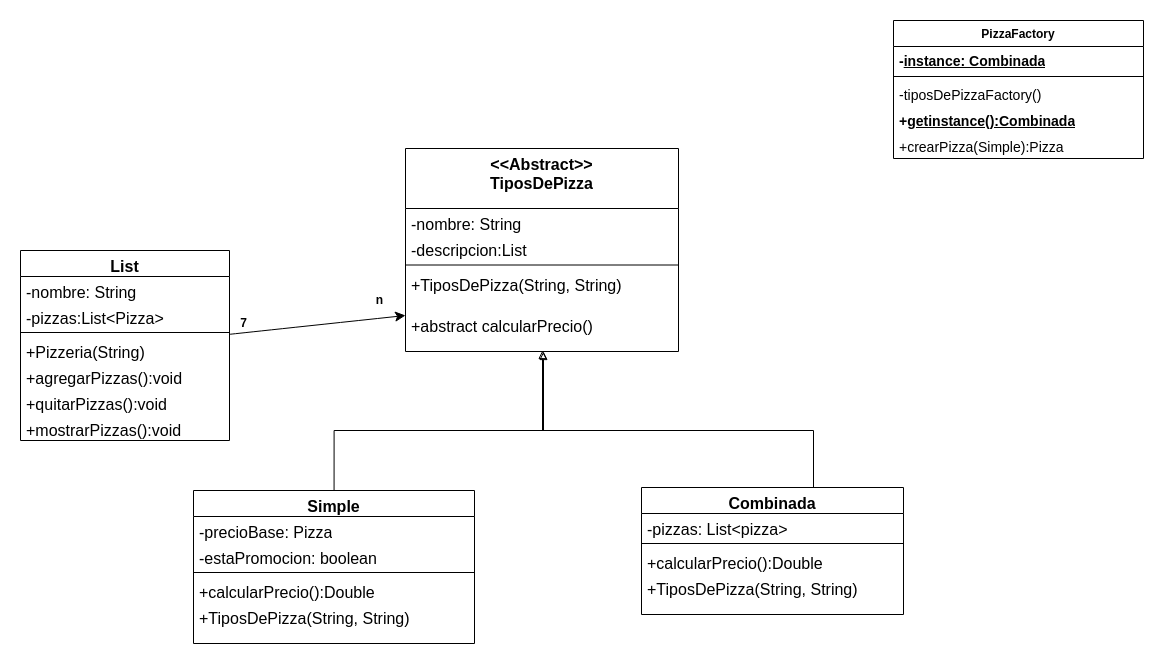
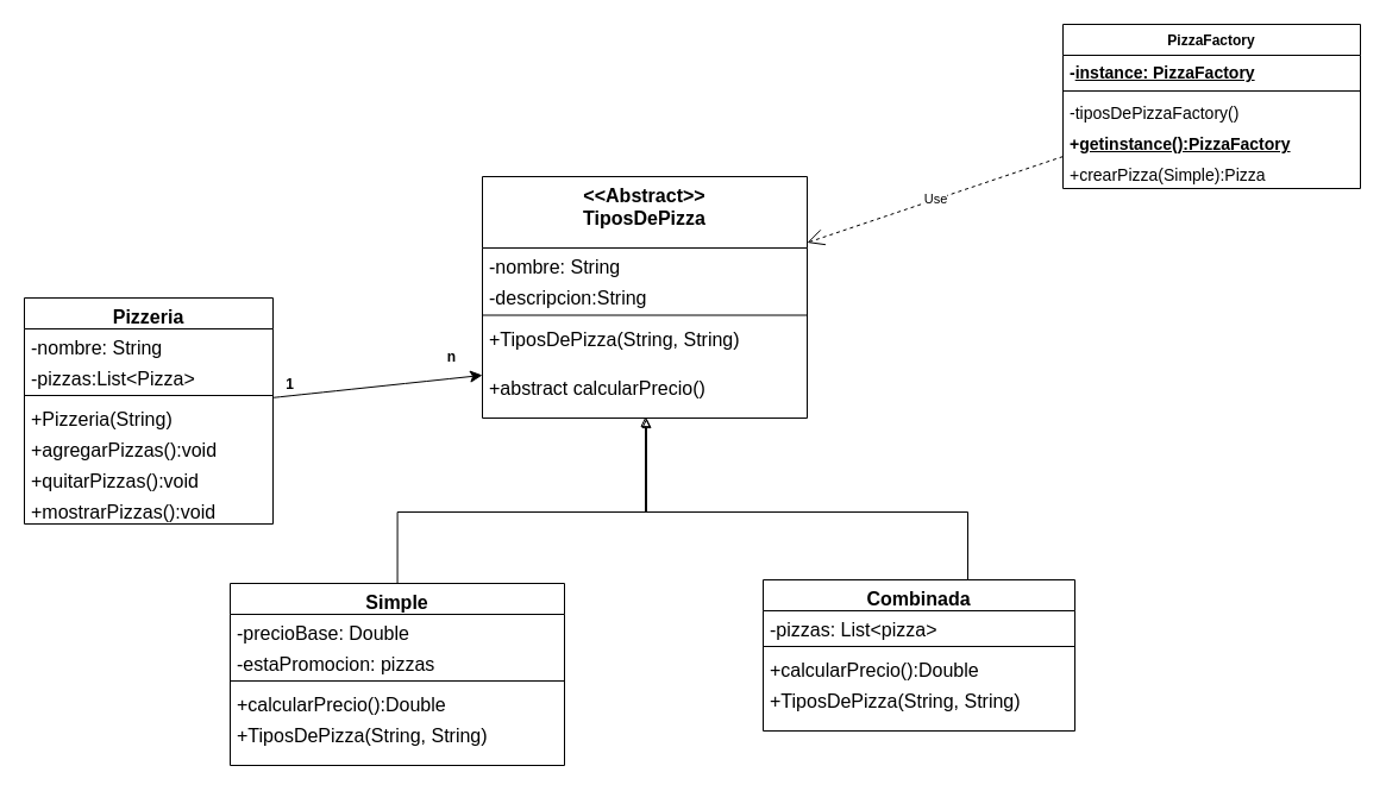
- <mxCell id="31" value="&lt;font style=&quot;font-size: 14px;&quot;&gt;&lt;b&gt;-&lt;u&gt;instance: Combinada&lt;/u&gt;&lt;/b&gt;&lt;/font&gt;" style="text;strokeColor=none;fillColor=none;align=left;verticalAlign=top;spacingLeft=4;spacingRight=4;overflow=hidden;rotatable=0;points=[[0,0.5],[1,0.5]];portConstraint=eastwest;whiteSpace=wrap;html=1;" vertex="1" parent="30"><mxGeometry y="26" width="250" height="26" as="geometry" /></mxCell>
+ <mxCell id="31" value="&lt;font style=&quot;font-size: 14px;&quot;&gt;&lt;b&gt;-&lt;u&gt;instance: PizzaFactory&lt;/u&gt;&lt;/b&gt;&lt;/font&gt;" style="text;strokeColor=none;fillColor=none;align=left;verticalAlign=top;spacingLeft=4;spacingRight=4;overflow=hidden;rotatable=0;points=[[0,0.5],[1,0.5]];portConstraint=eastwest;whiteSpace=wrap;html=1;" vertex="1" parent="30"><mxGeometry y="26" width="250" height="26" as="geometry" /></mxCell>
- <mxCell id="34" value="&lt;font style=&quot;font-size: 14px;&quot;&gt;&lt;b&gt;+&lt;u&gt;getinstance():Combinada&lt;/u&gt;&lt;/b&gt;&lt;/font&gt;" style="text;strokeColor=none;fillColor=none;align=left;verticalAlign=top;spacingLeft=4;spacingRight=4;overflow=hidden;rotatable=0;points=[[0,0.5],[1,0.5]];portConstraint=eastwest;whiteSpace=wrap;html=1;" vertex="1" parent="30"><mxGeometry y="86" width="250" height="26" as="geometry" /></mxCell>
+ <mxCell id="34" value="&lt;font style=&quot;font-size: 14px;&quot;&gt;&lt;b&gt;+&lt;u&gt;getinstance():PizzaFactory&lt;/u&gt;&lt;/b&gt;&lt;/font&gt;" style="text;strokeColor=none;fillColor=none;align=left;verticalAlign=top;spacingLeft=4;spacingRight=4;overflow=hidden;rotatable=0;points=[[0,0.5],[1,0.5]];portConstraint=eastwest;whiteSpace=wrap;html=1;" vertex="1" parent="30"><mxGeometry y="86" width="250" height="26" as="geometry" /></mxCell>
+ <mxCell id="38" value="Use" style="endArrow=open;endSize=12;dashed=1;html=1;rounded=0;" edge="1" parent="1" source="30" target="2"><mxGeometry width="160" relative="1" as="geometry"><mxPoint x="1013.5" y="168" as="sourcePoint" /><mxPoint x="1023.5" y="230" as="targetPoint" /></mxGeometry></mxCell>
- <mxCell id="4" value="-descripcion:List" style="text;strokeColor=none;fillColor=none;align=left;verticalAlign=top;spacingLeft=4;spacingRight=4;overflow=hidden;rotatable=0;points=[[0,0.5],[1,0.5]];portConstraint=eastwest;whiteSpace=wrap;html=1;fontSize=16;labelBackgroundColor=none;" vertex="1" parent="2"><mxGeometry y="86" width="273" height="26" as="geometry" /></mxCell>
+ <mxCell id="4" value="-descripcion:String" style="text;strokeColor=none;fillColor=none;align=left;verticalAlign=top;spacingLeft=4;spacingRight=4;overflow=hidden;rotatable=0;points=[[0,0.5],[1,0.5]];portConstraint=eastwest;whiteSpace=wrap;html=1;fontSize=16;labelBackgroundColor=none;" vertex="1" parent="2"><mxGeometry y="86" width="273" height="26" as="geometry" /></mxCell>
- <mxCell id="9" value="List" style="swimlane;fontStyle=1;align=center;verticalAlign=top;childLayout=stackLayout;horizontal=1;startSize=26;horizontalStack=0;resizeParent=1;resizeParentMax=0;resizeLast=0;collapsible=1;marginBottom=0;whiteSpace=wrap;html=1;fontSize=16;labelBackgroundColor=none;" vertex="1" parent="1"><mxGeometry x="20" y="250" width="209" height="190" as="geometry" /></mxCell>
+ <mxCell id="9" value="Pizzeria" style="swimlane;fontStyle=1;align=center;verticalAlign=top;childLayout=stackLayout;horizontal=1;startSize=26;horizontalStack=0;resizeParent=1;resizeParentMax=0;resizeLast=0;collapsible=1;marginBottom=0;whiteSpace=wrap;html=1;fontSize=16;labelBackgroundColor=none;" vertex="1" parent="1"><mxGeometry x="20" y="250" width="209" height="190" as="geometry" /></mxCell>
- <mxCell id="36" value="7" style="text;align=center;fontStyle=1;verticalAlign=middle;spacingLeft=3;spacingRight=3;strokeColor=none;rotatable=0;points=[[0,0.5],[1,0.5]];portConstraint=eastwest;html=1;" vertex="1" parent="1"><mxGeometry x="203" y="310" width="80" height="26" as="geometry" /></mxCell>
+ <mxCell id="36" value="1" style="text;align=center;fontStyle=1;verticalAlign=middle;spacingLeft=3;spacingRight=3;strokeColor=none;rotatable=0;points=[[0,0.5],[1,0.5]];portConstraint=eastwest;html=1;" vertex="1" parent="1"><mxGeometry x="203" y="310" width="80" height="26" as="geometry" /></mxCell>
- <mxCell id="19" value="-precioBase: Pizza" style="text;strokeColor=none;fillColor=none;align=left;verticalAlign=top;spacingLeft=4;spacingRight=4;overflow=hidden;rotatable=0;points=[[0,0.5],[1,0.5]];portConstraint=eastwest;whiteSpace=wrap;html=1;fontSize=16;labelBackgroundColor=none;" vertex="1" parent="18"><mxGeometry y="26" width="281" height="26" as="geometry" /></mxCell>
+ <mxCell id="19" value="-precioBase: Double" style="text;strokeColor=none;fillColor=none;align=left;verticalAlign=top;spacingLeft=4;spacingRight=4;overflow=hidden;rotatable=0;points=[[0,0.5],[1,0.5]];portConstraint=eastwest;whiteSpace=wrap;html=1;fontSize=16;labelBackgroundColor=none;" vertex="1" parent="18"><mxGeometry y="26" width="281" height="26" as="geometry" /></mxCell>
- <mxCell id="20" value="-estaPromocion: boolean" style="text;strokeColor=none;fillColor=none;align=left;verticalAlign=top;spacingLeft=4;spacingRight=4;overflow=hidden;rotatable=0;points=[[0,0.5],[1,0.5]];portConstraint=eastwest;whiteSpace=wrap;html=1;fontSize=16;labelBackgroundColor=none;" vertex="1" parent="18"><mxGeometry y="52" width="281" height="26" as="geometry" /></mxCell>
+ <mxCell id="20" value="-estaPromocion: pizzas" style="text;strokeColor=none;fillColor=none;align=left;verticalAlign=top;spacingLeft=4;spacingRight=4;overflow=hidden;rotatable=0;points=[[0,0.5],[1,0.5]];portConstraint=eastwest;whiteSpace=wrap;html=1;fontSize=16;labelBackgroundColor=none;" vertex="1" parent="18"><mxGeometry y="52" width="281" height="26" as="geometry" /></mxCell>
